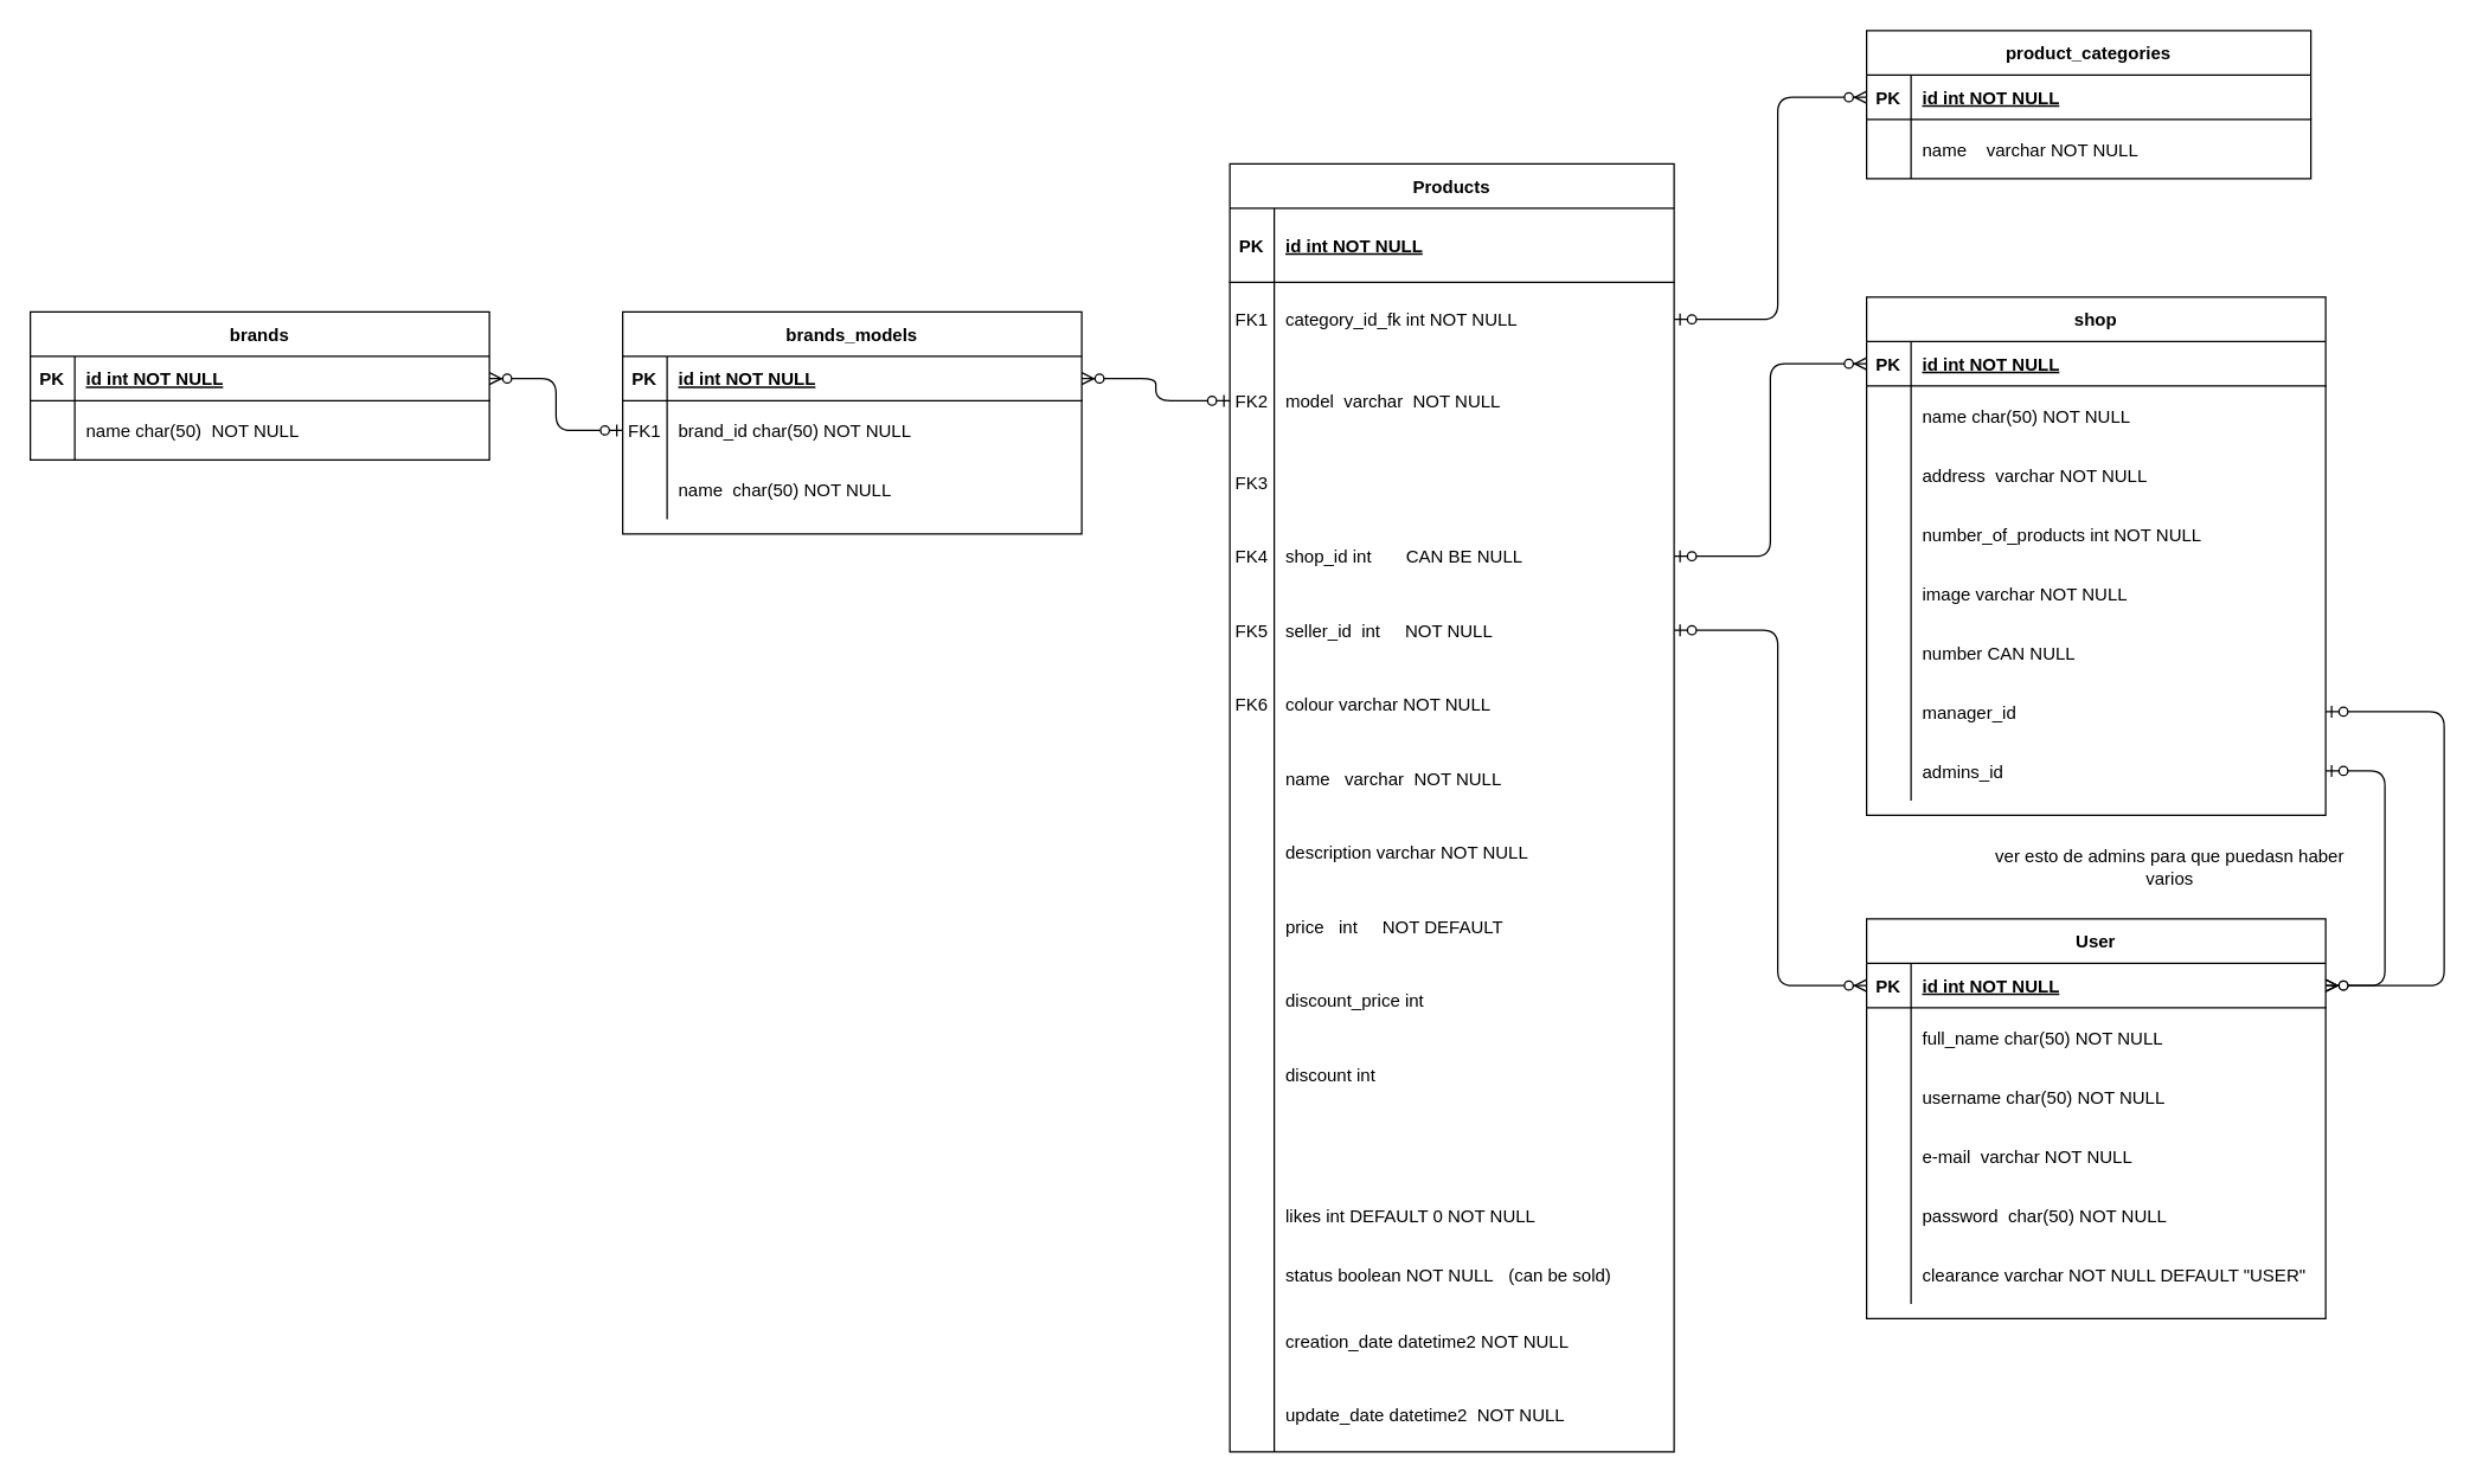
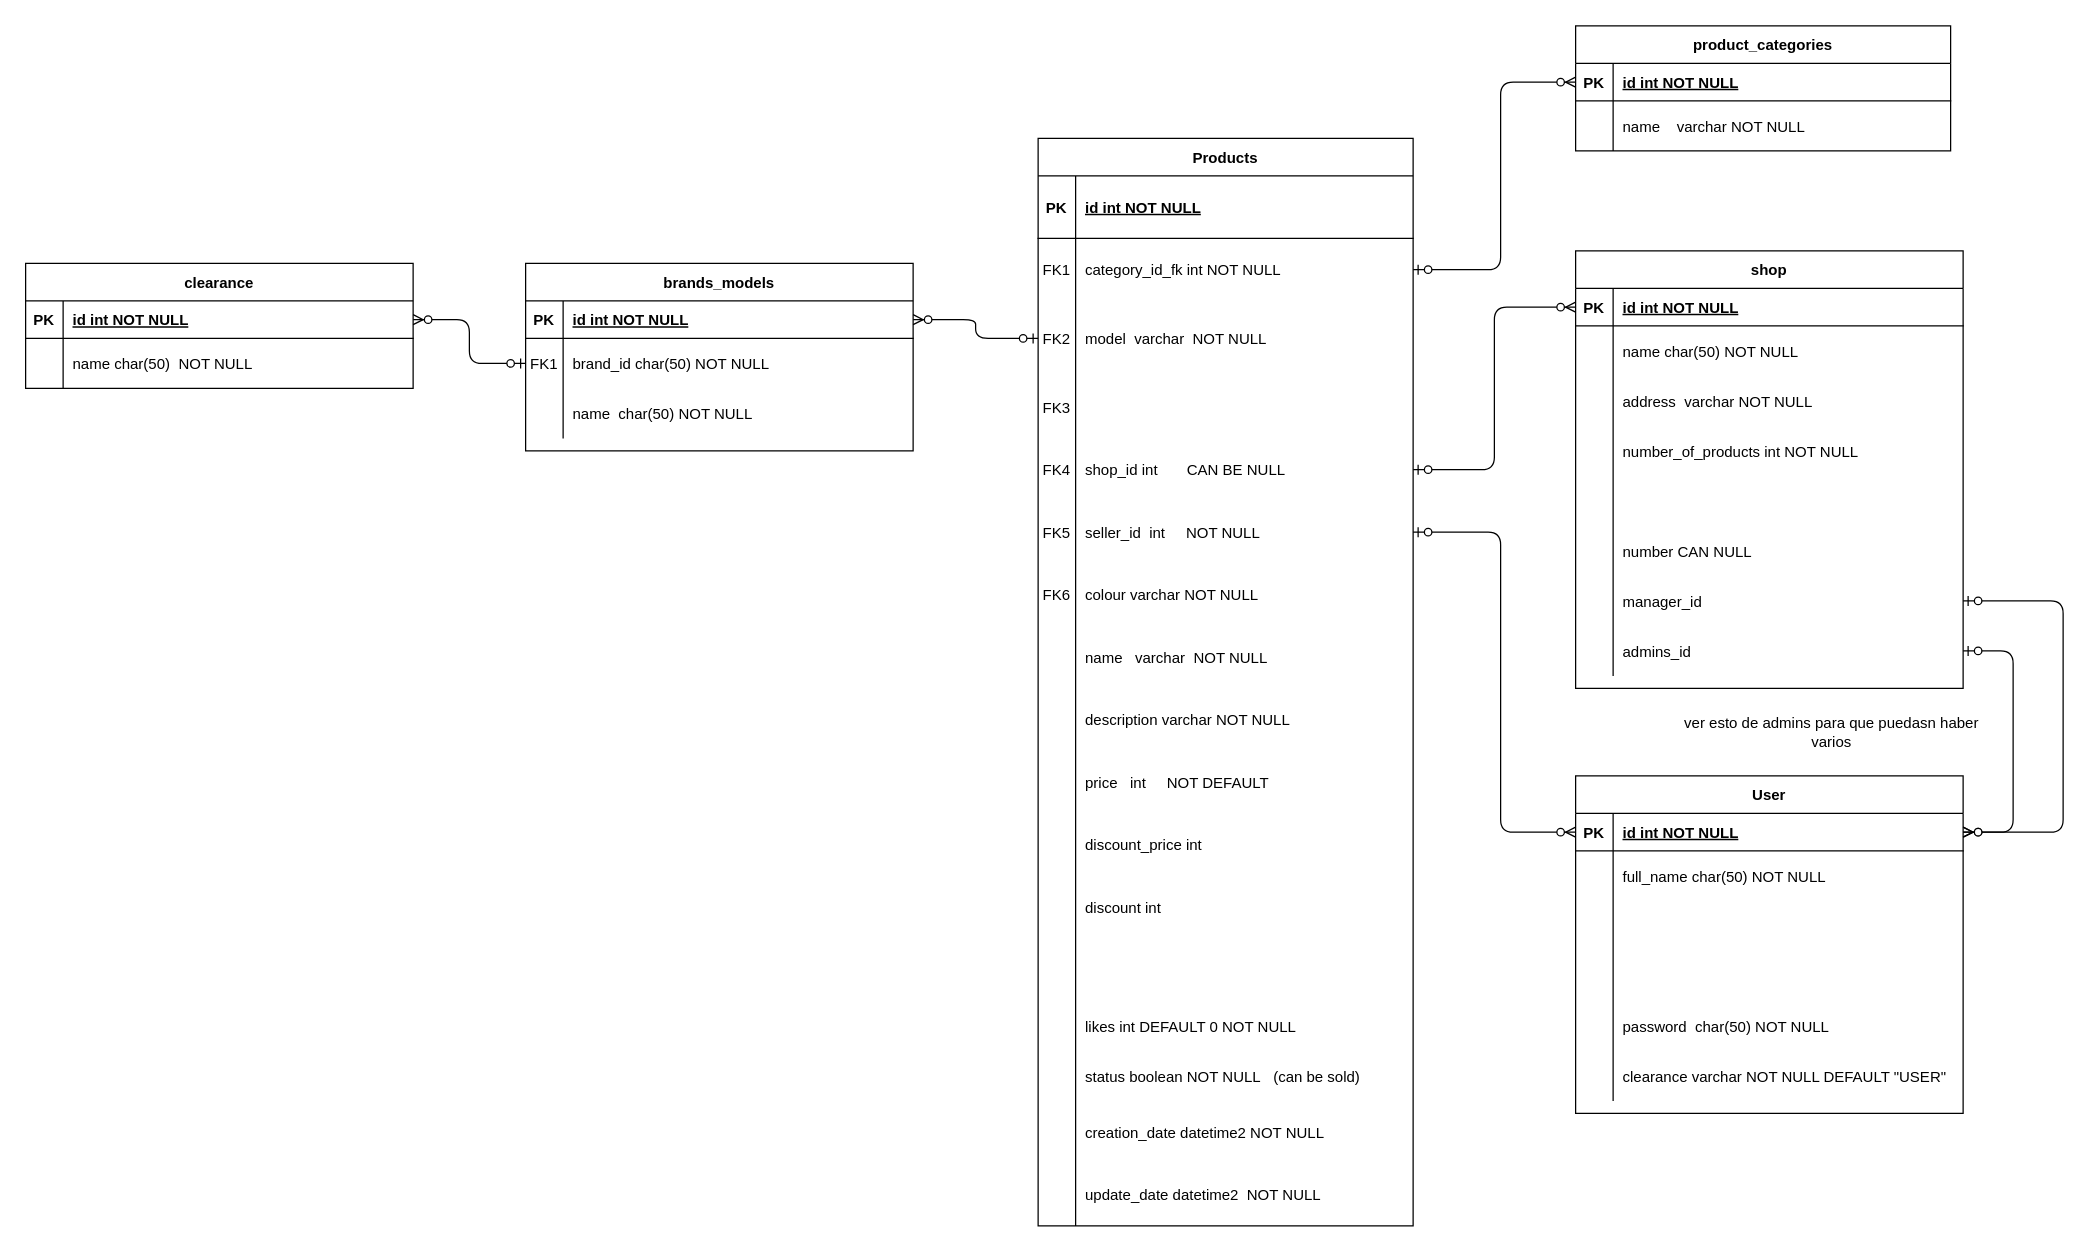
- <mxCell id="82" value="brands" style="shape=table;startSize=30;container=1;collapsible=1;childLayout=tableLayout;fixedRows=1;rowLines=0;fontStyle=1;align=center;resizeLast=1;" parent="1" vertex="1"><mxGeometry x="20" y="210" width="310" height="100" as="geometry"><mxRectangle x="500" y="305" width="80" height="30" as="alternateBounds" /></mxGeometry></mxCell>
+ <mxCell id="82" value="clearance" style="shape=table;startSize=30;container=1;collapsible=1;childLayout=tableLayout;fixedRows=1;rowLines=0;fontStyle=1;align=center;resizeLast=1;" parent="1" vertex="1"><mxGeometry x="20" y="210" width="310" height="100" as="geometry"><mxRectangle x="500" y="305" width="80" height="30" as="alternateBounds" /></mxGeometry></mxCell>
- <mxCell id="113" value="image varchar NOT NULL  " style="shape=partialRectangle;overflow=hidden;connectable=0;fillColor=none;top=0;left=0;bottom=0;right=0;align=left;spacingLeft=6;" parent="111" vertex="1"><mxGeometry x="30.0" width="280" height="40" as="geometry"><mxRectangle width="280" height="40" as="alternateBounds" /></mxGeometry></mxCell>
- <mxCell id="72" value="username char(50) NOT NULL" style="shape=partialRectangle;overflow=hidden;connectable=0;fillColor=none;top=0;left=0;bottom=0;right=0;align=left;spacingLeft=6;" parent="70" vertex="1"><mxGeometry x="30.0" width="280" height="40" as="geometry"><mxRectangle width="280" height="40" as="alternateBounds" /></mxGeometry></mxCell>
- <mxCell id="75" value="e-mail  varchar NOT NULL" style="shape=partialRectangle;overflow=hidden;connectable=0;fillColor=none;top=0;left=0;bottom=0;right=0;align=left;spacingLeft=6;" parent="73" vertex="1"><mxGeometry x="30.0" width="280" height="40" as="geometry"><mxRectangle width="280" height="40" as="alternateBounds" /></mxGeometry></mxCell>
